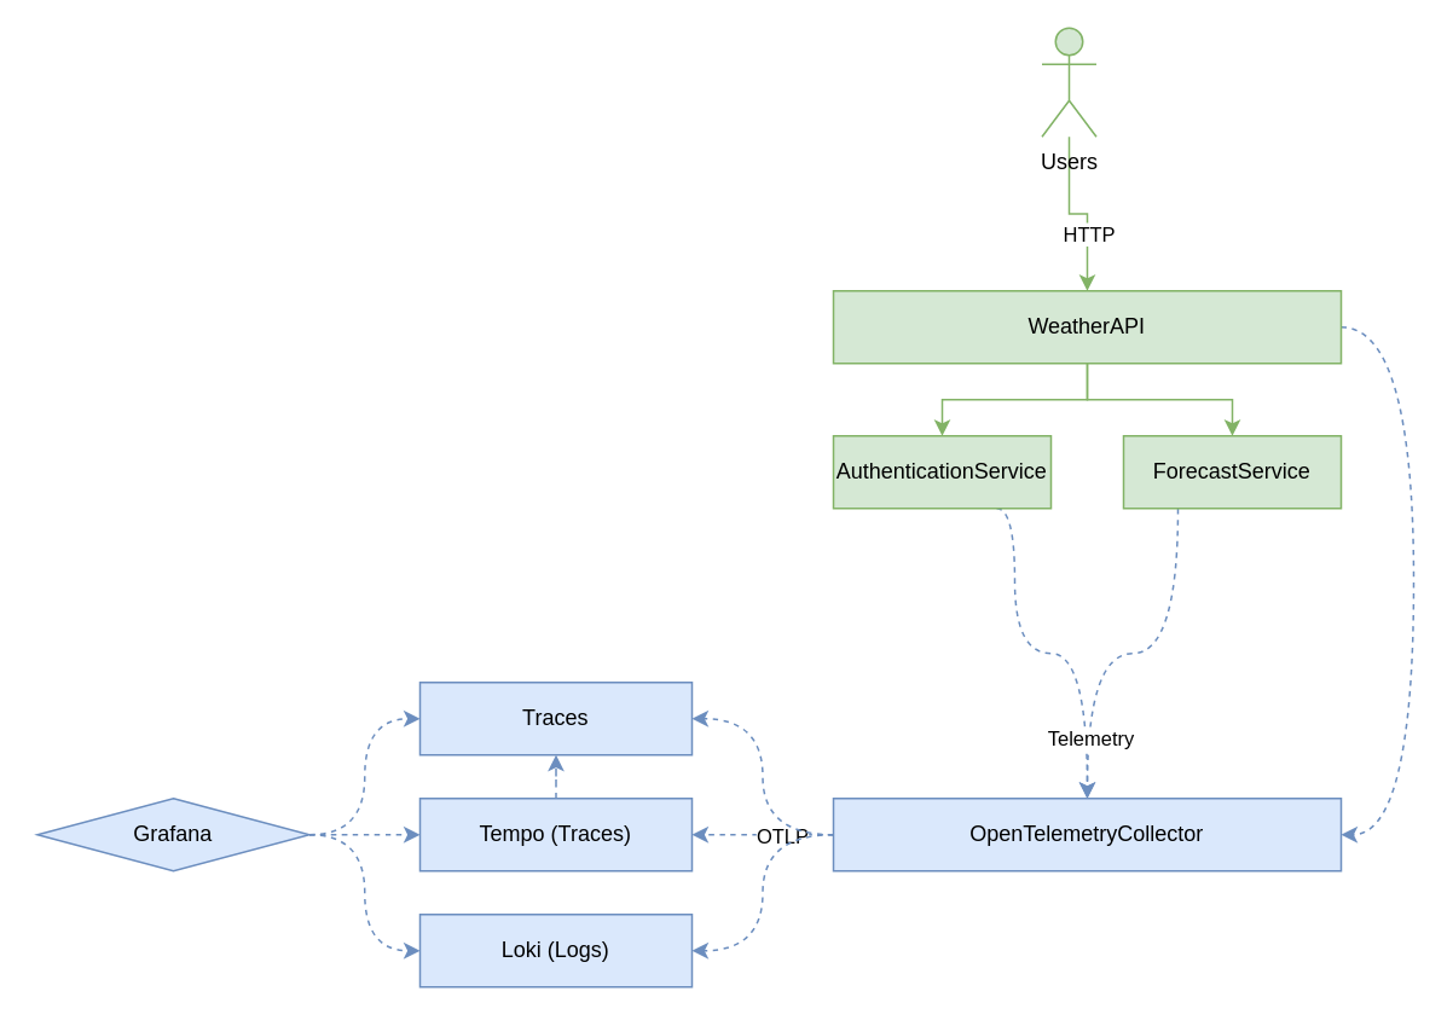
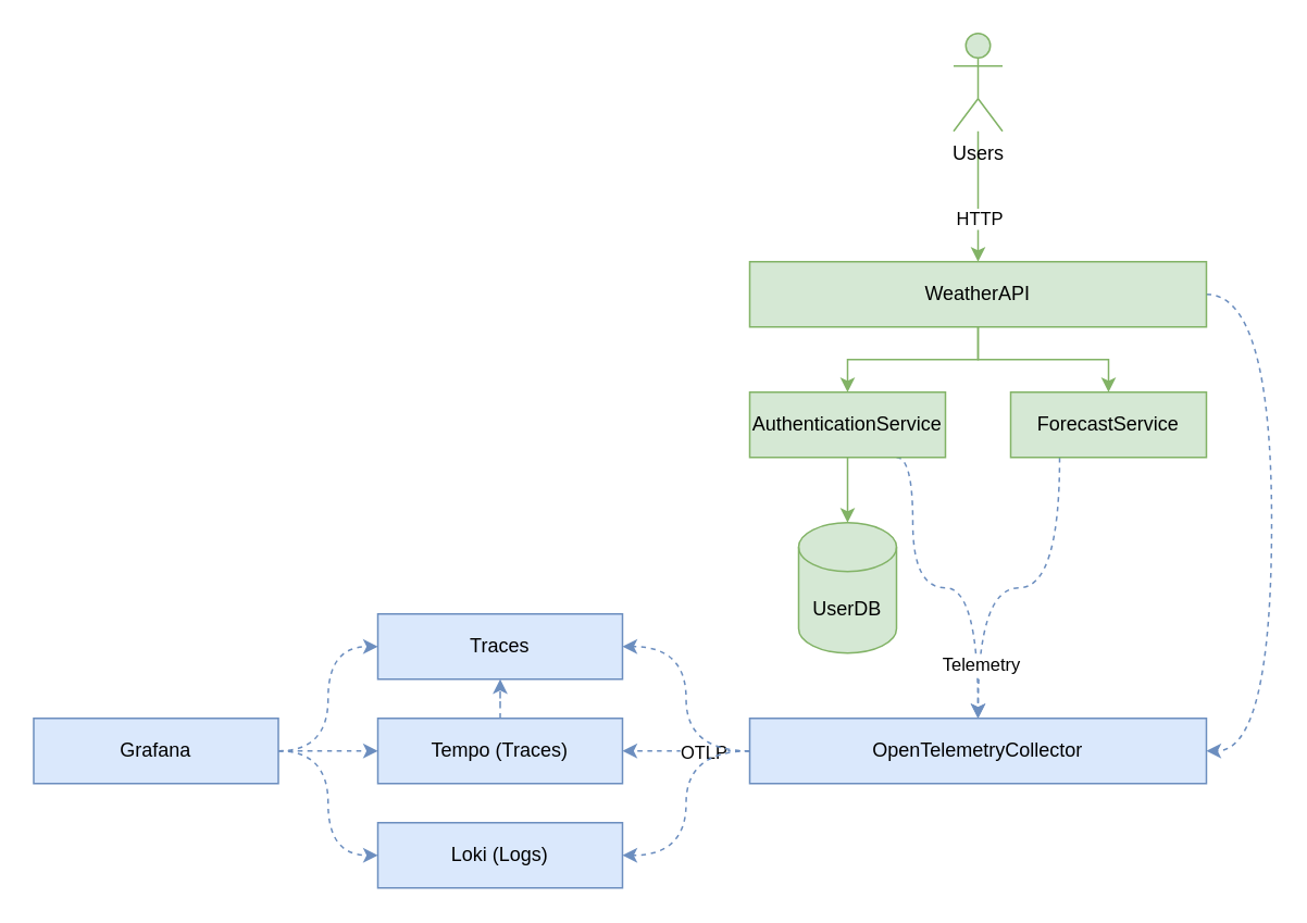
- <mxCell id="15" value="Users" style="shape=umlActor;verticalLabelPosition=bottom;verticalAlign=top;html=1;outlineConnect=0;fillColor=#d5e8d4;strokeColor=#82b366;" parent="1" vertex="1"><mxGeometry x="574" y="15" width="30" height="60" as="geometry" /></mxCell>
+ <mxCell id="15" value="Users" style="shape=umlActor;verticalLabelPosition=bottom;verticalAlign=top;html=1;outlineConnect=0;fillColor=#d5e8d4;strokeColor=#82b366;" parent="1" vertex="1"><mxGeometry x="584" y="20" width="30" height="60" as="geometry" /></mxCell>
+ <mxCell id="9" style="edgeStyle=orthogonalEdgeStyle;rounded=0;orthogonalLoop=1;jettySize=auto;html=1;fillColor=#d5e8d4;strokeColor=#82b366;" parent="1" source="12" target="2" edge="1"><mxGeometry relative="1" as="geometry" /></mxCell>
+ <mxCell id="2" value="UserDB" style="shape=cylinder3;whiteSpace=wrap;html=1;boundedLbl=1;backgroundOutline=1;size=15;fillColor=#d5e8d4;strokeColor=#82b366;" parent="1" vertex="1"><mxGeometry x="489" y="320" width="60" height="80" as="geometry" /></mxCell>
- <mxCell id="28" value="Grafana" style="rhombus;whiteSpace=wrap;html=1;fillColor=#dae8fc;strokeColor=#6c8ebf;" vertex="1" parent="1"><mxGeometry x="20" y="440" width="150" height="40" as="geometry" /></mxCell>
+ <mxCell id="28" value="Grafana" style="rounded=0;whiteSpace=wrap;html=1;fillColor=#dae8fc;strokeColor=#6c8ebf;" vertex="1" parent="1"><mxGeometry x="20" y="440" width="150" height="40" as="geometry" /></mxCell>
